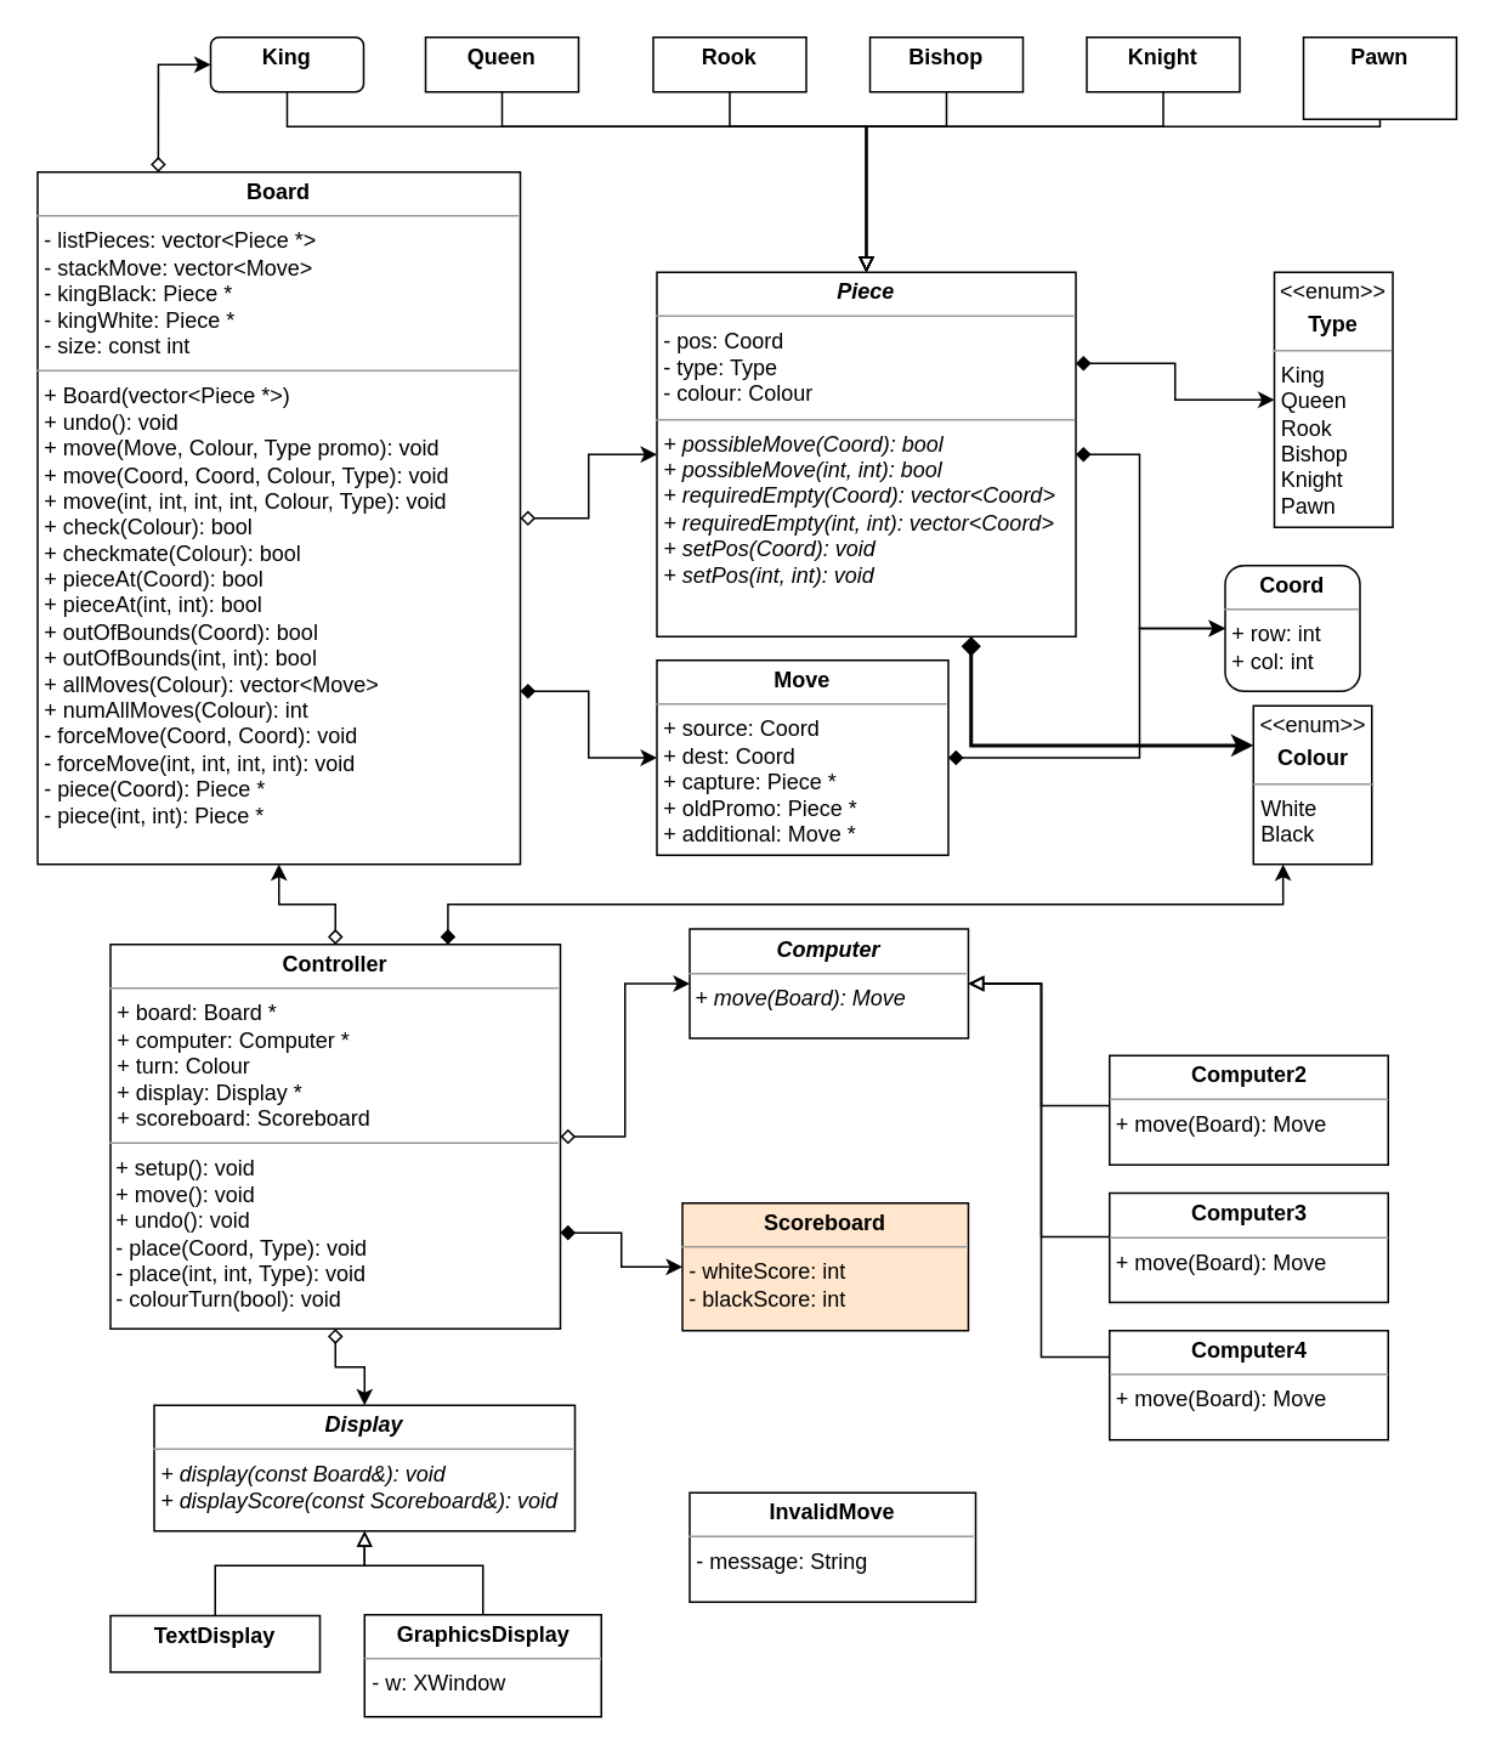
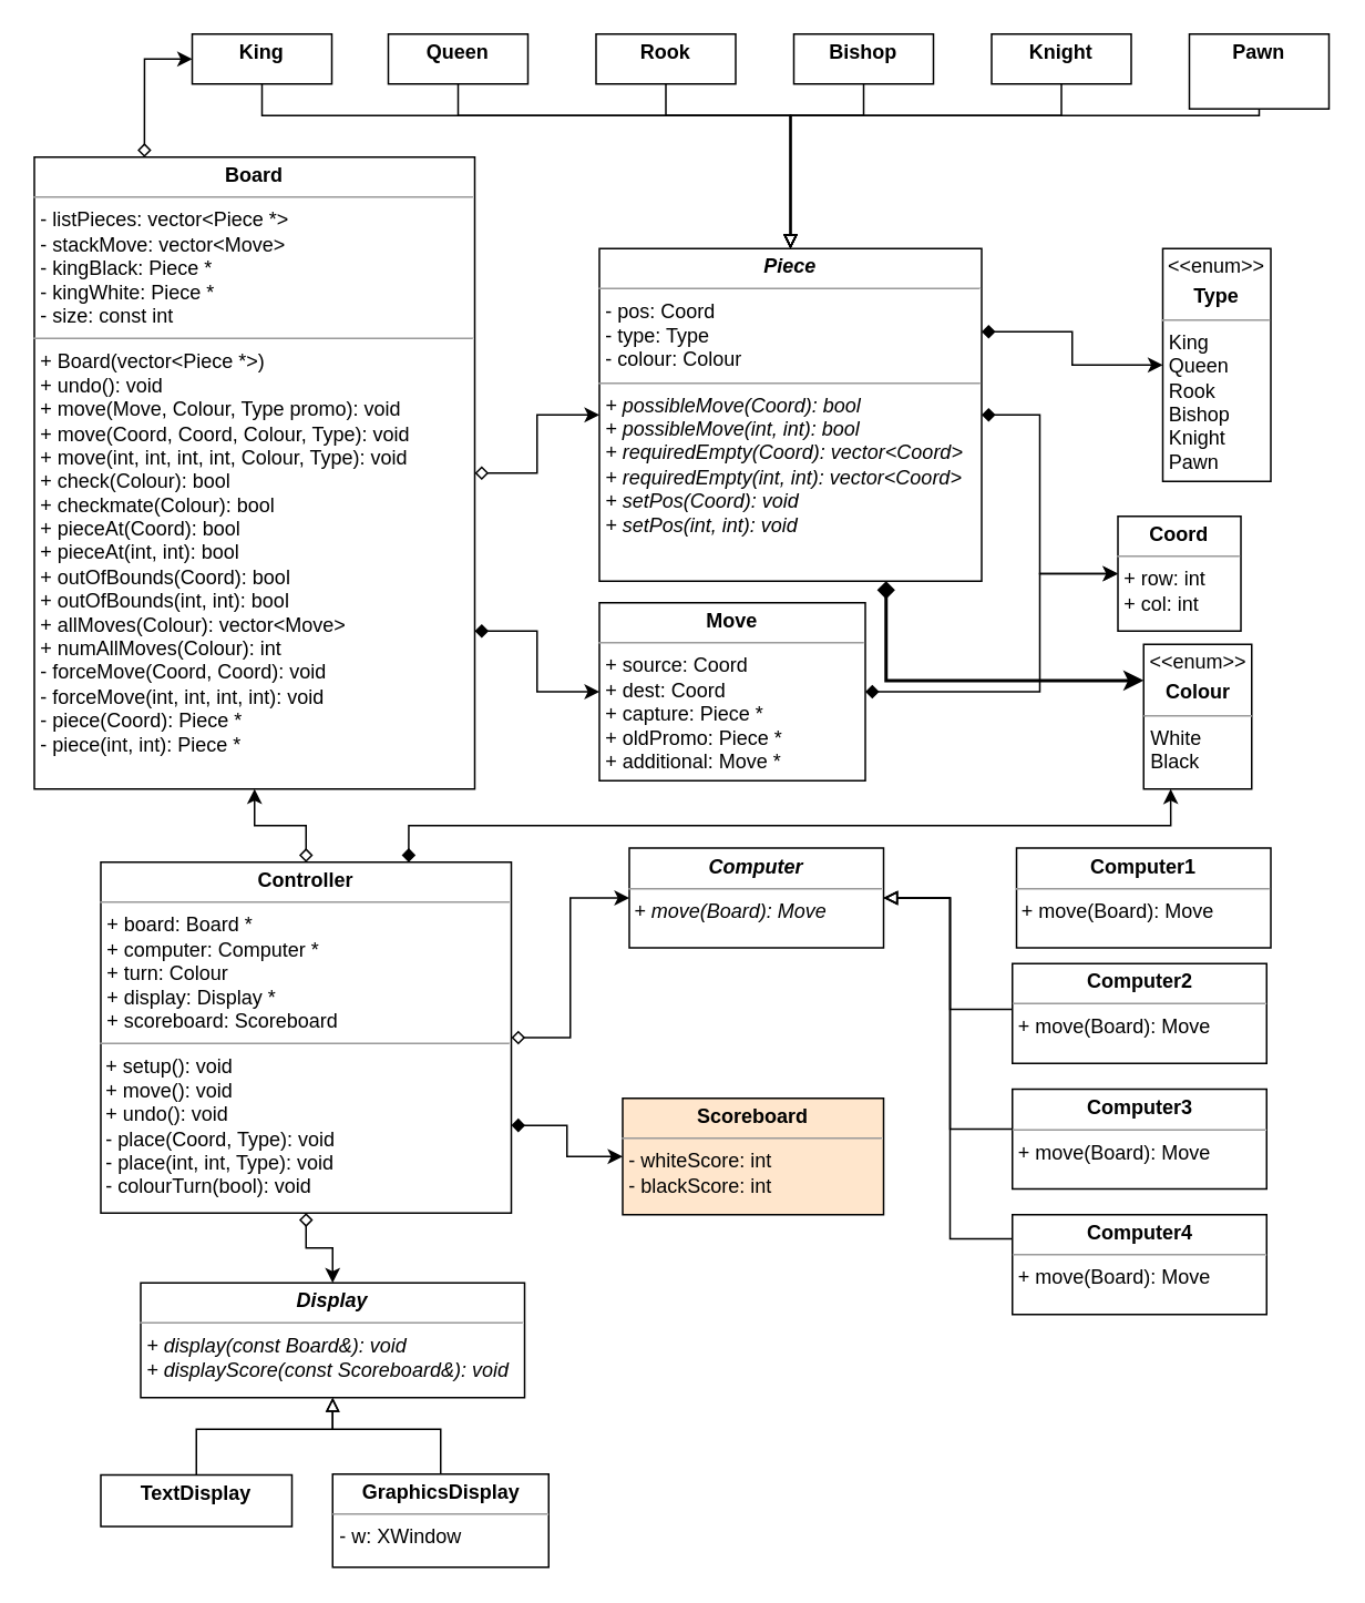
- <mxCell id="34" value="&lt;p style=&quot;margin: 0px ; margin-top: 4px ; text-align: center&quot;&gt;&lt;b&gt;King&lt;/b&gt;&lt;/p&gt;" parent="1" style="verticalAlign=top;align=left;overflow=fill;fontSize=12;fontFamily=Helvetica;html=1;rounded=1;" vertex="1"><mxGeometry as="geometry" y="20" x="115" height="30" width="84" /></mxCell>
+ <mxCell id="34" value="&lt;p style=&quot;margin: 0px ; margin-top: 4px ; text-align: center&quot;&gt;&lt;b&gt;King&lt;/b&gt;&lt;/p&gt;" parent="1" style="verticalAlign=top;align=left;overflow=fill;fontSize=12;fontFamily=Helvetica;html=1;" vertex="1"><mxGeometry as="geometry" y="20" x="115" height="30" width="84" /></mxCell>
- <mxCell id="32" value="&lt;p style=&quot;margin: 0px ; margin-top: 4px ; text-align: center&quot;&gt;&lt;b&gt;Coord&lt;/b&gt;&lt;/p&gt;&lt;hr size=&quot;1&quot;&gt;&lt;p style=&quot;margin: 0px ; margin-left: 4px&quot;&gt;+ row: int&lt;/p&gt;&lt;p style=&quot;margin: 0px ; margin-left: 4px&quot;&gt;+ col: int&lt;/p&gt;" parent="1" style="verticalAlign=top;align=left;overflow=fill;fontSize=12;fontFamily=Helvetica;html=1;rounded=1;" vertex="1"><mxGeometry as="geometry" y="310" x="672" height="69" width="74" /></mxCell>
+ <mxCell id="32" value="&lt;p style=&quot;margin: 0px ; margin-top: 4px ; text-align: center&quot;&gt;&lt;b&gt;Coord&lt;/b&gt;&lt;/p&gt;&lt;hr size=&quot;1&quot;&gt;&lt;p style=&quot;margin: 0px ; margin-left: 4px&quot;&gt;+ row: int&lt;/p&gt;&lt;p style=&quot;margin: 0px ; margin-left: 4px&quot;&gt;+ col: int&lt;/p&gt;" parent="1" style="verticalAlign=top;align=left;overflow=fill;fontSize=12;fontFamily=Helvetica;html=1;" vertex="1"><mxGeometry as="geometry" y="310" x="672" height="69" width="74" /></mxCell>
+ <mxCell id="25" value="&lt;p style=&quot;margin: 0px ; margin-top: 4px ; text-align: center&quot;&gt;&lt;b&gt;Computer1&lt;/b&gt;&lt;/p&gt;&lt;hr size=&quot;1&quot;&gt;&lt;p style=&quot;margin: 0px ; margin-left: 4px&quot;&gt;&lt;/p&gt;&lt;p style=&quot;margin: 0px ; margin-left: 4px&quot;&gt;&lt;/p&gt;&amp;nbsp;+ move(Board): Move" parent="1" style="verticalAlign=top;align=left;overflow=fill;fontSize=12;fontFamily=Helvetica;html=1;" vertex="1"><mxGeometry as="geometry" y="509.5" x="611" height="60" width="153" /></mxCell>
- <mxCell id="45" value="&lt;p style=&quot;margin: 0px ; margin-top: 4px ; text-align: center&quot;&gt;&lt;b&gt;InvalidMove&lt;/b&gt;&lt;/p&gt;&lt;hr size=&quot;1&quot;&gt;&lt;p style=&quot;margin: 0px ; margin-left: 4px&quot;&gt;- message: String&lt;/p&gt;&lt;p style=&quot;margin: 0px ; margin-left: 4px&quot;&gt;&lt;/p&gt;" parent="1" style="verticalAlign=top;align=left;overflow=fill;fontSize=12;fontFamily=Helvetica;html=1;" vertex="1"><mxGeometry as="geometry" y="819" x="378" height="60" width="157" /></mxCell>
